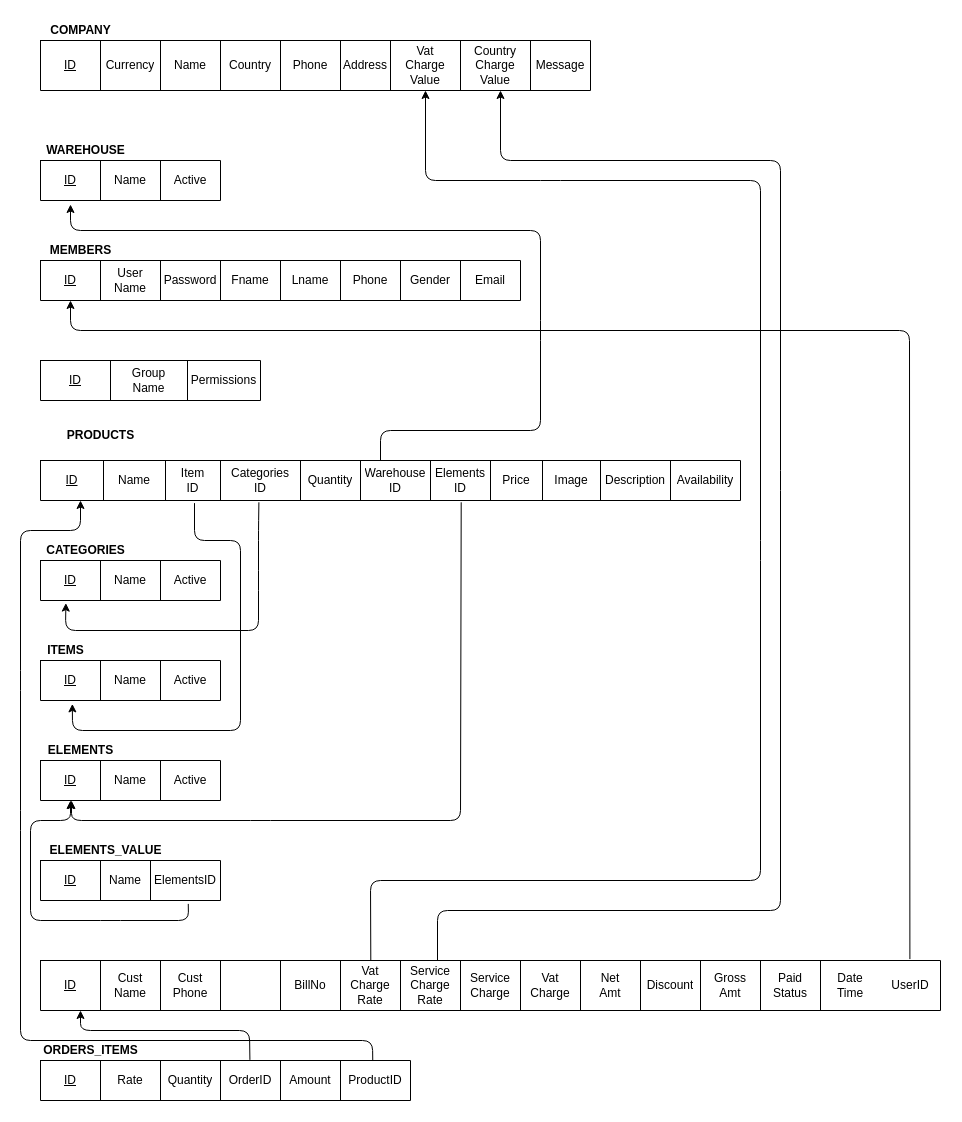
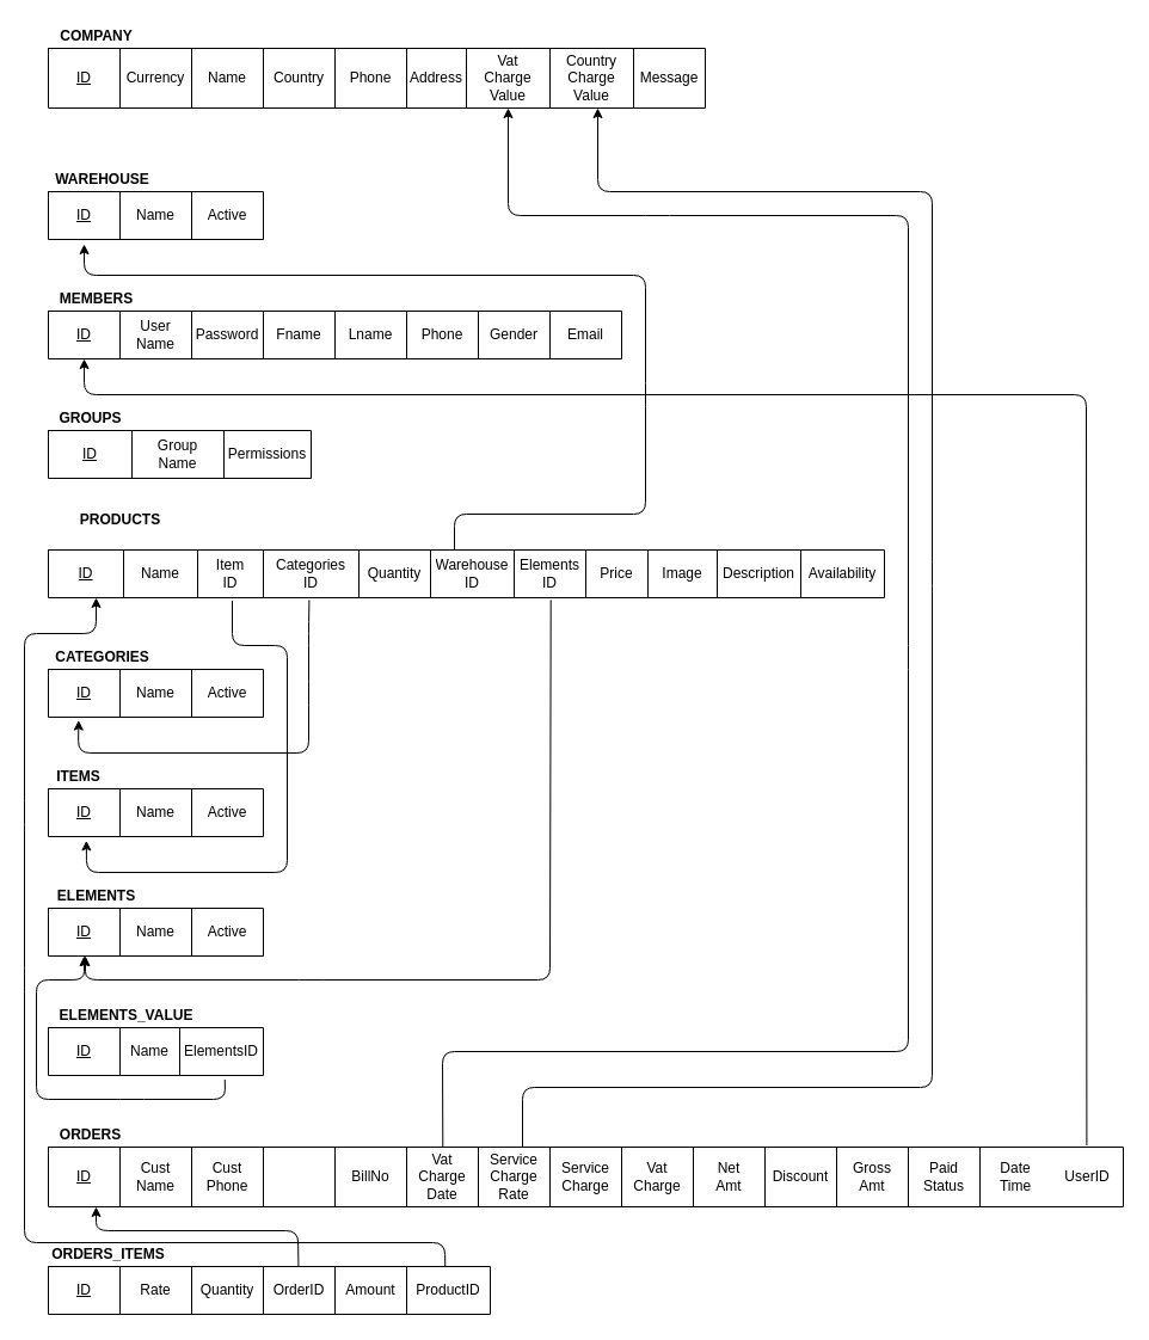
+ <mxCell id="92" value="&lt;b&gt;GROUPS&lt;/b&gt;" style="text;html=1;align=center;verticalAlign=middle;resizable=0;points=[];autosize=1;strokeColor=none;fillColor=none;" parent="1" vertex="1"><mxGeometry x="40" y="340" width="70" height="20" as="geometry" /></mxCell>
+ <mxCell id="90" value="&lt;b&gt;ORDERS&lt;/b&gt;" style="text;html=1;align=center;verticalAlign=middle;resizable=0;points=[];autosize=1;strokeColor=none;fillColor=none;" parent="1" vertex="1"><mxGeometry x="40" y="940" width="70" height="20" as="geometry" /></mxCell>
- <mxCell id="8" value="Vat&lt;br&gt;Charge&lt;br&gt;Rate" style="shape=partialRectangle;html=1;whiteSpace=wrap;connectable=0;overflow=hidden;fillColor=none;top=0;left=0;bottom=0;right=0;pointerEvents=1;" parent="3" vertex="1"><mxGeometry x="300" width="60" height="50" as="geometry"><mxRectangle width="60" height="50" as="alternateBounds" /></mxGeometry></mxCell>
+ <mxCell id="8" value="Vat&lt;br&gt;Charge&lt;br&gt;Date" style="shape=partialRectangle;html=1;whiteSpace=wrap;connectable=0;overflow=hidden;fillColor=none;top=0;left=0;bottom=0;right=0;pointerEvents=1;" parent="3" vertex="1"><mxGeometry x="300" width="60" height="50" as="geometry"><mxRectangle width="60" height="50" as="alternateBounds" /></mxGeometry></mxCell>
